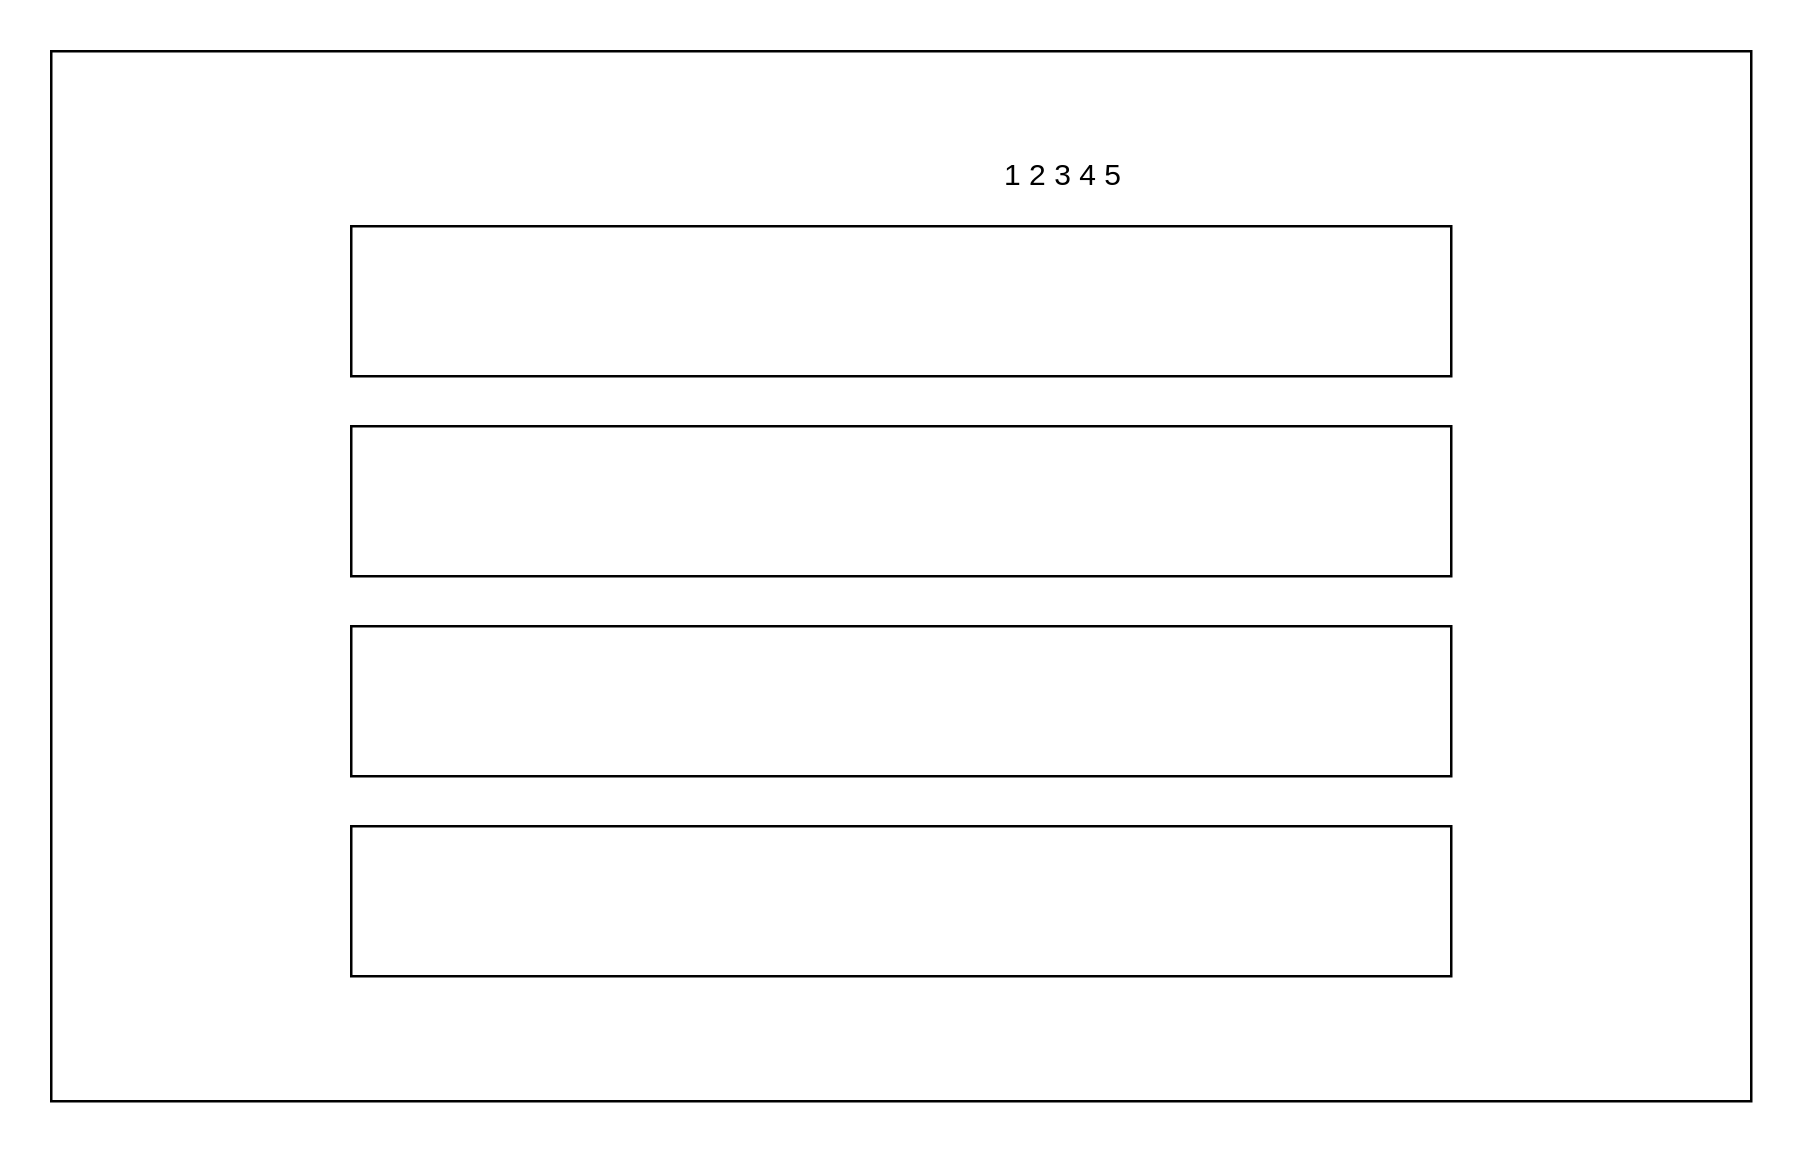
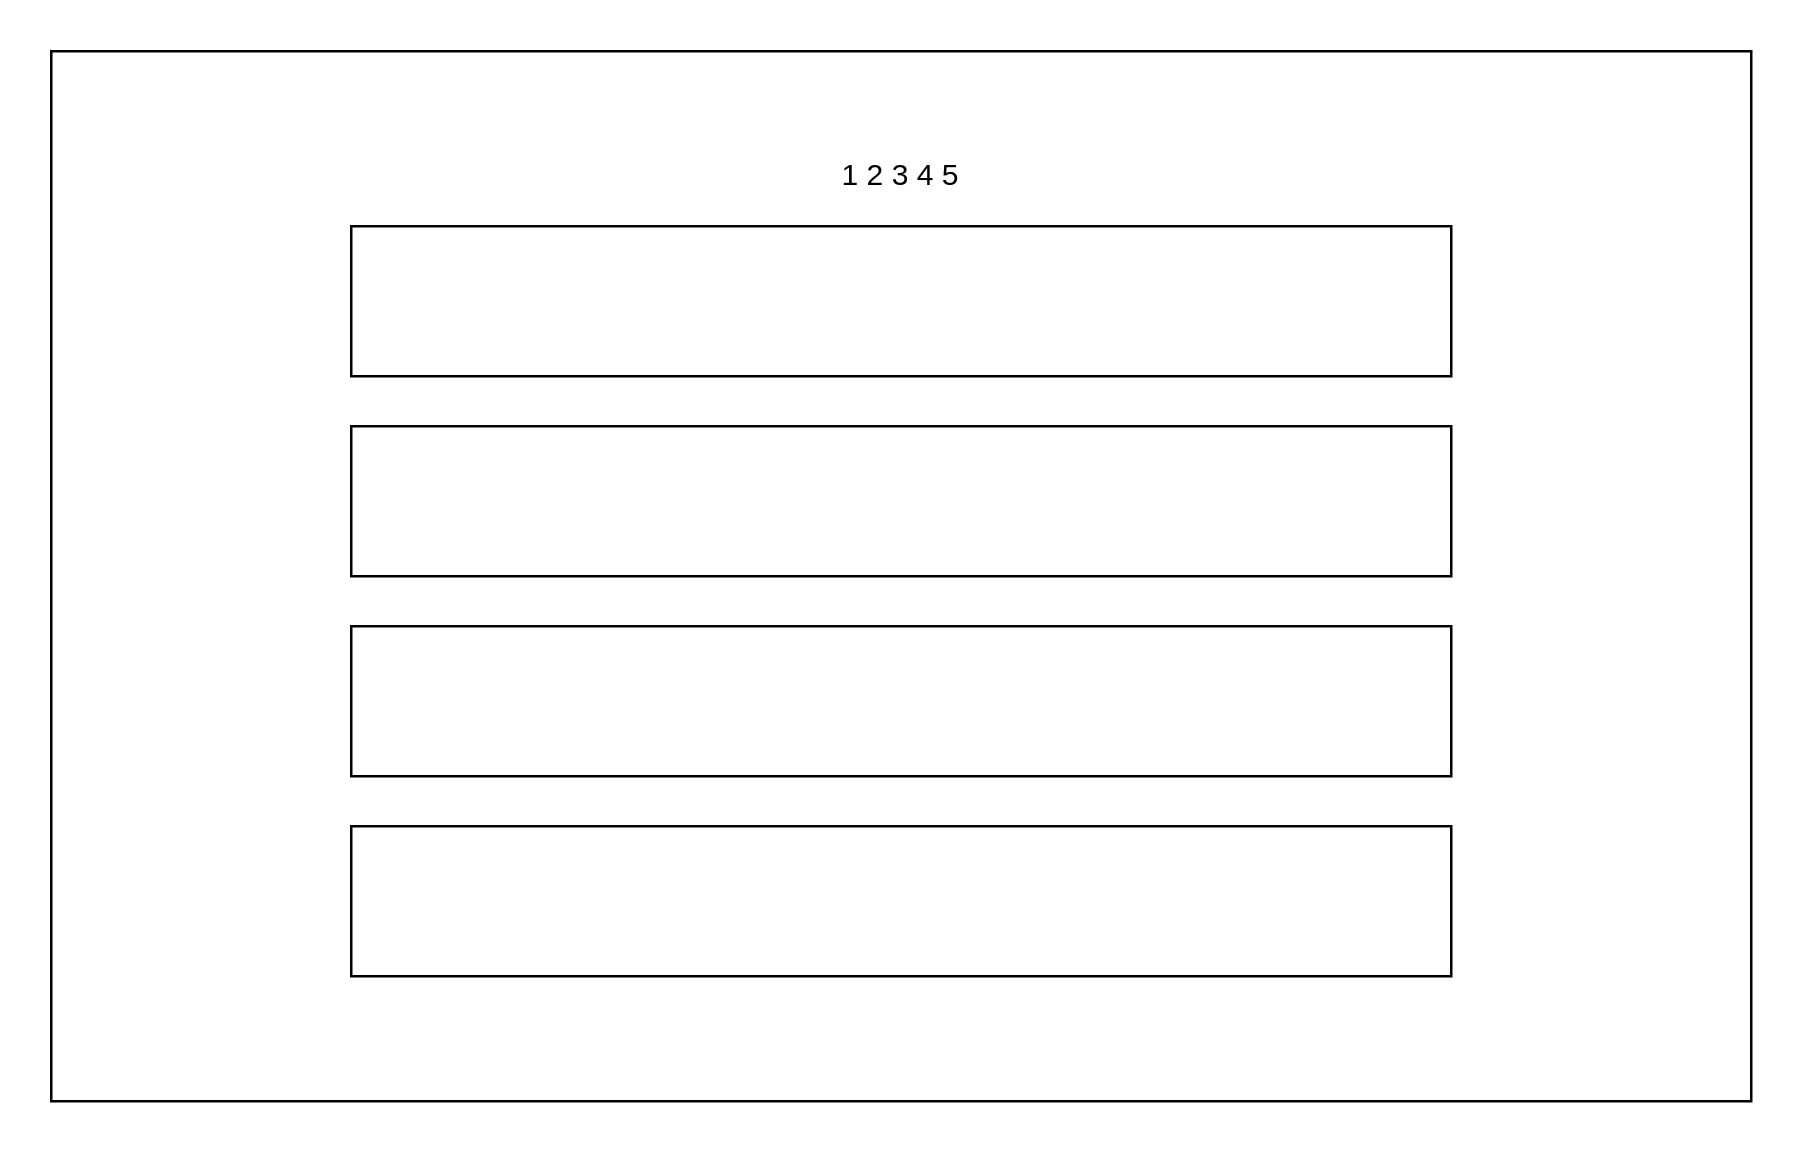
- <mxCell id="4" value="1 2 3 4 5" style="text;html=1;strokeColor=none;fillColor=none;align=center;verticalAlign=middle;whiteSpace=wrap;rounded=0;" parent="1" vertex="1"><mxGeometry x="395" y="60" width="60" height="20" as="geometry" /></mxCell>
+ <mxCell id="4" value="1 2 3 4 5" style="text;html=1;strokeColor=none;fillColor=none;align=center;verticalAlign=middle;whiteSpace=wrap;rounded=0;" parent="1" vertex="1"><mxGeometry x="330" y="60" width="60" height="20" as="geometry" /></mxCell>
